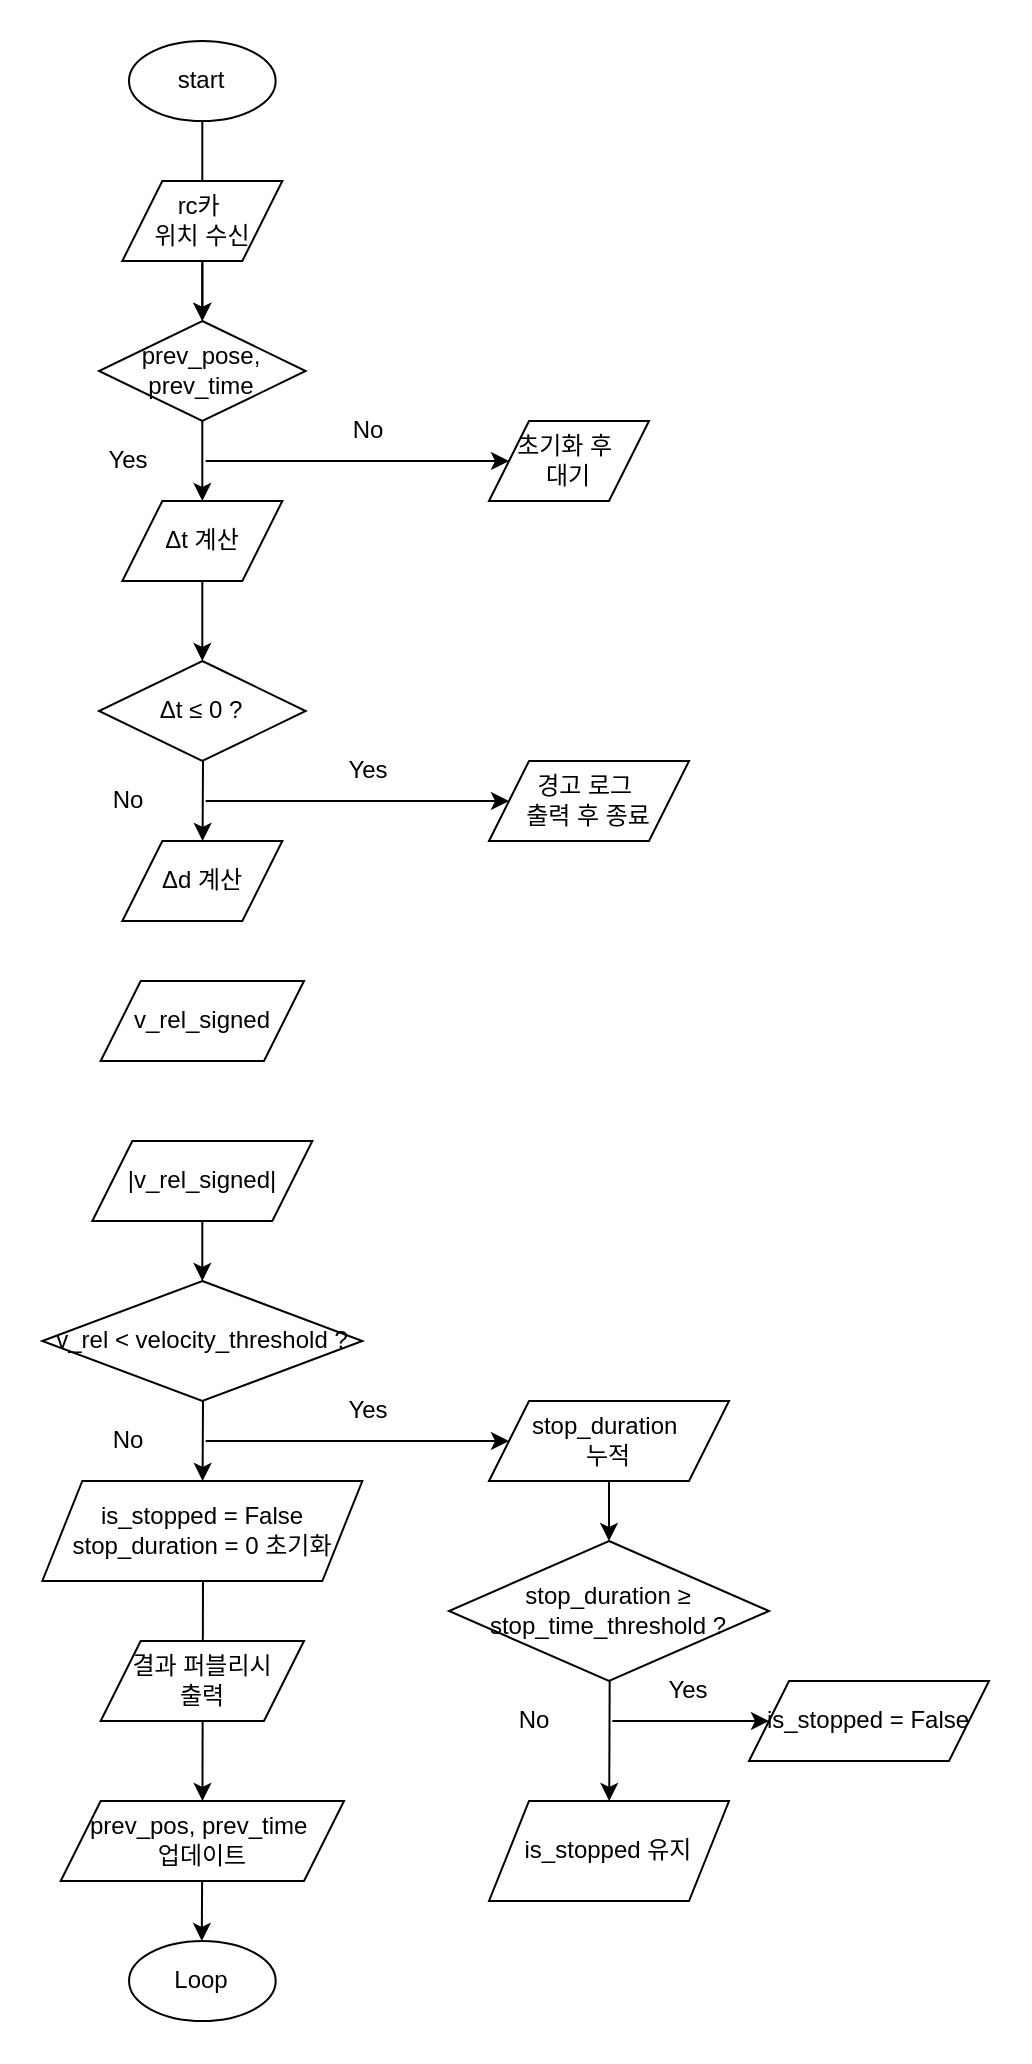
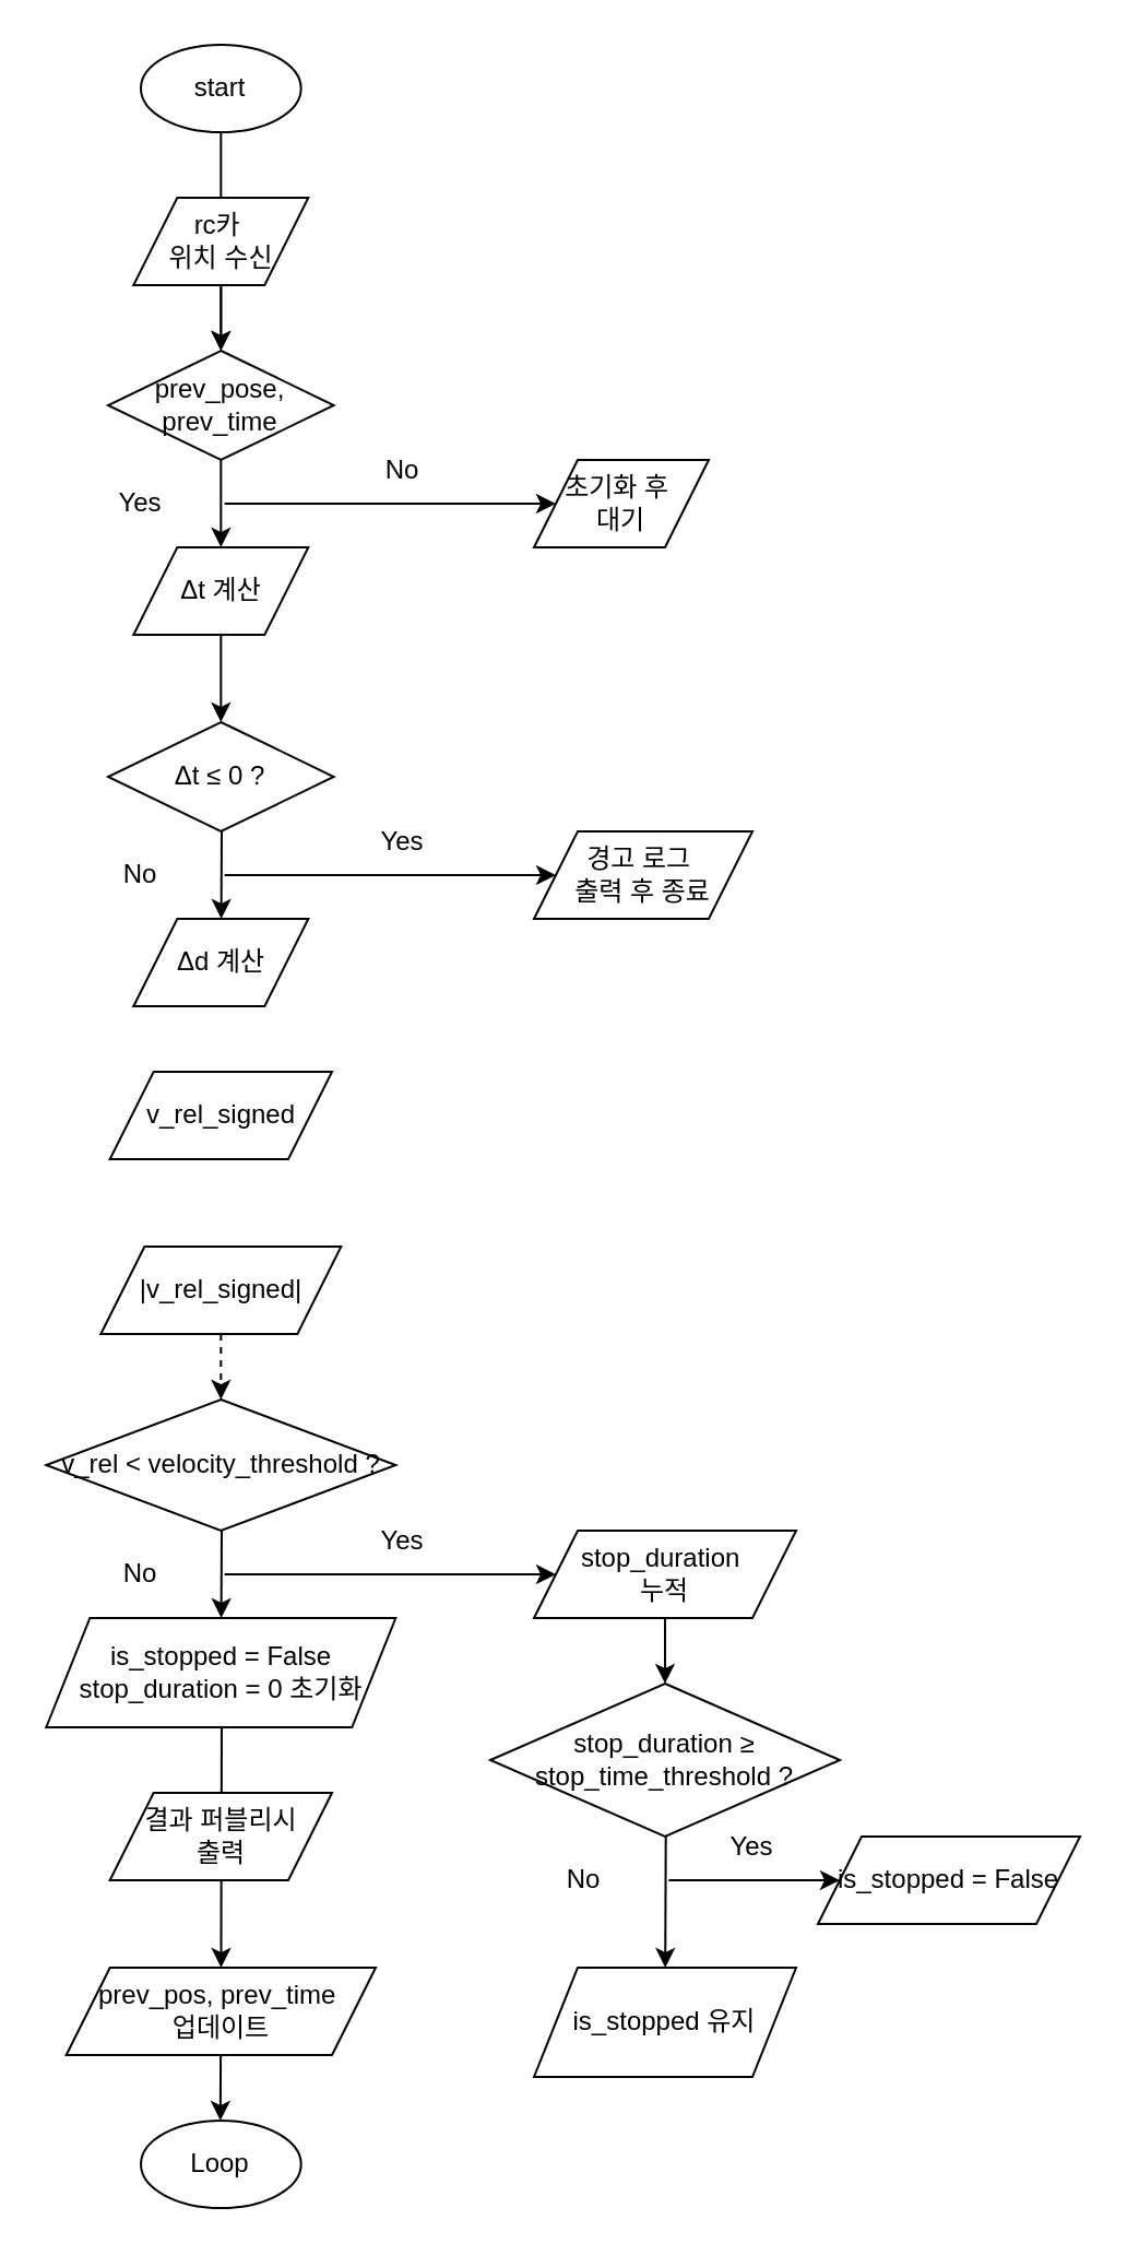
- <mxCell id="22" value="" style="edgeStyle=none;html=1;" edge="1" parent="1" source="23" target="24"><mxGeometry relative="1" as="geometry" /></mxCell>
+ <mxCell id="22" value="" style="edgeStyle=none;html=1;dashed=1;" edge="1" parent="1" source="23" target="24"><mxGeometry relative="1" as="geometry" /></mxCell>
